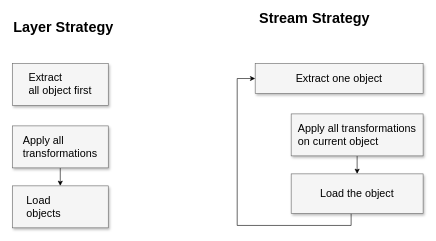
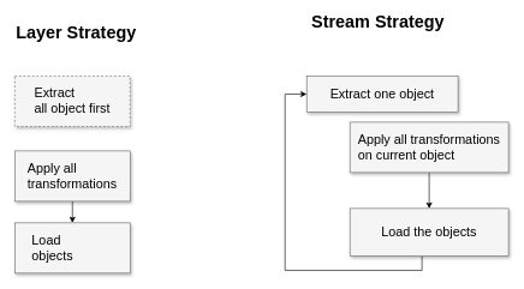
- <mxCell id="6" value="&lt;div style=&quot;text-align: left&quot;&gt;Extract one object&lt;/div&gt;" style="whiteSpace=wrap;html=1;shadow=1;fontSize=18;fillColor=#f5f5f5;strokeColor=#666666;" vertex="1" parent="1"><mxGeometry x="425" y="105" width="280" height="50" as="geometry" /></mxCell>
+ <mxCell id="6" value="&lt;div style=&quot;text-align: left&quot;&gt;Extract one object&lt;/div&gt;" style="whiteSpace=wrap;html=1;shadow=1;fontSize=18;fillColor=#f5f5f5;strokeColor=#666666;" vertex="1" parent="1"><mxGeometry x="425" y="105" width="210" height="50" as="geometry" /></mxCell>
- <mxCell id="2" value="&lt;div style=&quot;text-align: left&quot;&gt;&lt;span&gt;Extract&lt;/span&gt;&lt;/div&gt;&lt;div style=&quot;text-align: left&quot;&gt;&lt;span&gt;all object first&lt;/span&gt;&lt;/div&gt;" style="whiteSpace=wrap;html=1;shadow=1;fontSize=18;fillColor=#f5f5f5;strokeColor=#666666;" vertex="1" parent="1"><mxGeometry x="20" y="105" width="160" height="70" as="geometry" /></mxCell>
+ <mxCell id="2" value="&lt;div style=&quot;text-align: left&quot;&gt;&lt;span&gt;Extract&lt;/span&gt;&lt;/div&gt;&lt;div style=&quot;text-align: left&quot;&gt;&lt;span&gt;all object first&lt;/span&gt;&lt;/div&gt;" style="whiteSpace=wrap;html=1;shadow=1;fontSize=18;fillColor=#f5f5f5;strokeColor=#666666;dashed=1;" vertex="1" parent="1"><mxGeometry x="20" y="105" width="160" height="70" as="geometry" /></mxCell>
- <mxCell id="8" value="&lt;div style=&quot;text-align: left&quot;&gt;Apply all&amp;nbsp;&lt;span&gt;transformations&lt;/span&gt;&lt;/div&gt;&lt;div style=&quot;text-align: left&quot;&gt;&lt;span&gt;on current object&lt;/span&gt;&lt;/div&gt;" style="whiteSpace=wrap;html=1;shadow=1;fontSize=18;fillColor=#f5f5f5;strokeColor=#666666;" vertex="1" parent="1"><mxGeometry x="485" y="189" width="220" height="70" as="geometry" /></mxCell>
+ <mxCell id="8" value="&lt;div style=&quot;text-align: left&quot;&gt;Apply all&amp;nbsp;&lt;span&gt;transformations&lt;/span&gt;&lt;/div&gt;&lt;div style=&quot;text-align: left&quot;&gt;&lt;span&gt;on current object&lt;/span&gt;&lt;/div&gt;" style="whiteSpace=wrap;html=1;shadow=1;fontSize=18;fillColor=#f5f5f5;strokeColor=#666666;" vertex="1" parent="1"><mxGeometry x="485" y="169" width="220" height="70" as="geometry" /></mxCell>
- <mxCell id="10" value="&lt;div style=&quot;text-align: left&quot;&gt;Load the object&lt;/div&gt;" style="whiteSpace=wrap;html=1;shadow=1;fontSize=18;fillColor=#f5f5f5;strokeColor=#666666;" vertex="1" parent="1"><mxGeometry x="485" y="289" width="220" height="66" as="geometry" /></mxCell>
+ <mxCell id="10" value="&lt;div style=&quot;text-align: left&quot;&gt;Load the objects&lt;/div&gt;" style="whiteSpace=wrap;html=1;shadow=1;fontSize=18;fillColor=#f5f5f5;strokeColor=#666666;" vertex="1" parent="1"><mxGeometry x="485" y="289" width="220" height="66" as="geometry" /></mxCell>
